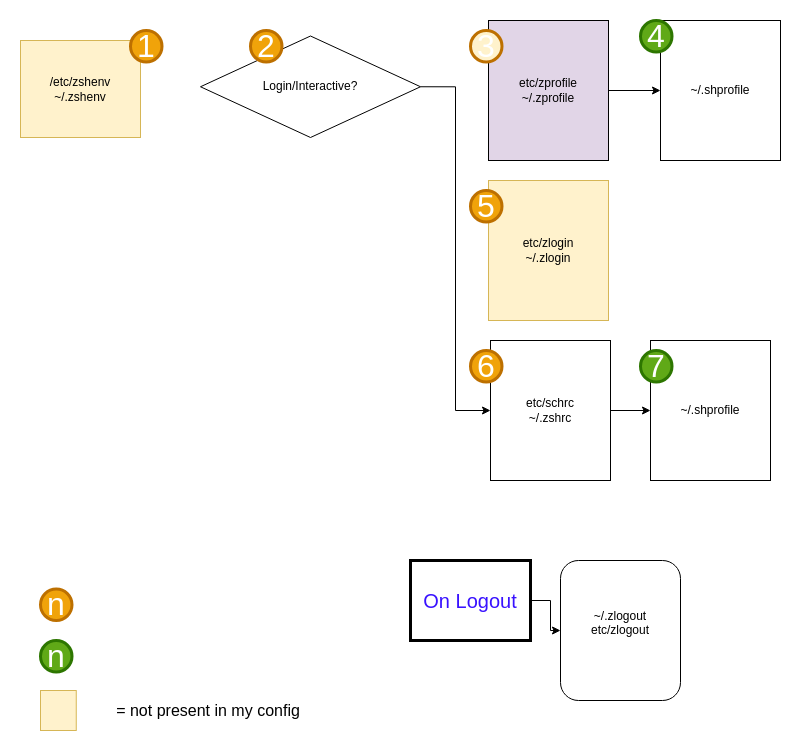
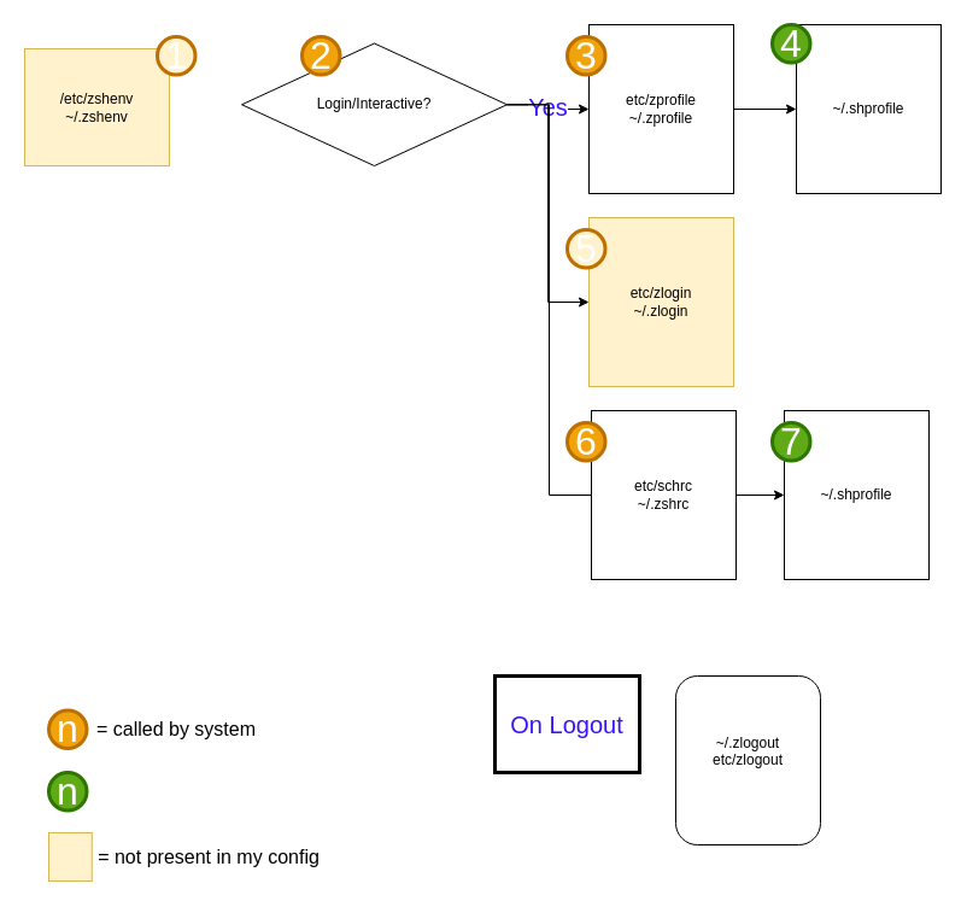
- <mxCell id="3" value="1" style="ellipse;whiteSpace=wrap;html=1;aspect=fixed;fontSize=32;fillColor=#f0a30a;strokeColor=#BD7000;fontColor=#ffffff;strokeWidth=3;" parent="1" vertex="1"><mxGeometry x="130" y="30" width="31.5" height="31.5" as="geometry" /></mxCell>
+ <mxCell id="3" value="1" style="ellipse;whiteSpace=wrap;html=1;aspect=fixed;fontSize=32;fillColor=#fff2cc;strokeColor=#BD7000;fontColor=#ffffff;strokeWidth=3;" parent="1" vertex="1"><mxGeometry x="130" y="30" width="31.5" height="31.5" as="geometry" /></mxCell>
- <mxCell id="18" value="3" style="ellipse;whiteSpace=wrap;html=1;aspect=fixed;fontSize=32;fillColor=#fff2cc;strokeColor=#BD7000;fontColor=#ffffff;strokeWidth=3;" parent="1" vertex="1"><mxGeometry x="470" y="30" width="31.5" height="31.5" as="geometry" /></mxCell>
+ <mxCell id="18" value="3" style="ellipse;whiteSpace=wrap;html=1;aspect=fixed;fontSize=32;fillColor=#f0a30a;strokeColor=#BD7000;fontColor=#ffffff;strokeWidth=3;" parent="1" vertex="1"><mxGeometry x="470" y="30" width="31.5" height="31.5" as="geometry" /></mxCell>
+ <mxCell id="4" value="Yes" style="edgeStyle=orthogonalEdgeStyle;rounded=0;orthogonalLoop=1;jettySize=auto;html=1;fontSize=20;fontColor=#3912FF;" parent="1" source="5" target="7" edge="1"><mxGeometry relative="1" as="geometry" /></mxCell>
- <mxCell id="7" value="&lt;div&gt;etc/zprofile&lt;/div&gt;&lt;div&gt;~/.zprofile&lt;/div&gt;" style="rounded=0;whiteSpace=wrap;html=1;fillColor=#e1d5e7;" parent="1" vertex="1"><mxGeometry x="488" y="20" width="120" height="140" as="geometry" /></mxCell>
+ <mxCell id="7" value="&lt;div&gt;etc/zprofile&lt;/div&gt;&lt;div&gt;~/.zprofile&lt;/div&gt;" style="rounded=0;whiteSpace=wrap;html=1;" parent="1" vertex="1"><mxGeometry x="488" y="20" width="120" height="140" as="geometry" /></mxCell>
- <mxCell id="19" value="5" style="ellipse;whiteSpace=wrap;html=1;aspect=fixed;fontSize=32;fillColor=#f0a30a;strokeColor=#BD7000;fontColor=#ffffff;strokeWidth=3;" parent="1" vertex="1"><mxGeometry x="470" y="190" width="31.5" height="31.5" as="geometry" /></mxCell>
+ <mxCell id="19" value="5" style="ellipse;whiteSpace=wrap;html=1;aspect=fixed;fontSize=32;fillColor=#fff2cc;strokeColor=#BD7000;fontColor=#ffffff;strokeWidth=3;" parent="1" vertex="1"><mxGeometry x="470" y="190" width="31.5" height="31.5" as="geometry" /></mxCell>
+ <mxCell id="20" value="" style="edgeStyle=orthogonalEdgeStyle;rounded=0;orthogonalLoop=1;jettySize=auto;html=1;fontSize=20;fontColor=#3912FF;exitX=1;exitY=0.5;exitDx=0;exitDy=0;entryX=0;entryY=0.5;entryDx=0;entryDy=0;" parent="1" source="5" target="8" edge="1"><mxGeometry relative="1" as="geometry"><mxPoint x="429.458" y="96" as="sourcePoint" /><mxPoint x="498" y="100" as="targetPoint" /></mxGeometry></mxCell>
- <mxCell id="23" value="" style="edgeStyle=orthogonalEdgeStyle;rounded=0;orthogonalLoop=1;jettySize=auto;html=1;fontSize=20;fontColor=#3912FF;exitX=1;exitY=0.5;exitDx=0;exitDy=0;entryX=0;entryY=0.5;entryDx=0;entryDy=0;" parent="1" source="5" target="22" edge="1"><mxGeometry relative="1" as="geometry"><mxPoint x="430" y="96" as="sourcePoint" /><mxPoint x="498" y="260" as="targetPoint" /></mxGeometry></mxCell>
+ <mxCell id="23" value="" style="edgeStyle=orthogonalEdgeStyle;rounded=0;orthogonalLoop=1;jettySize=auto;html=1;fontSize=20;fontColor=#3912FF;exitX=1;exitY=0.5;exitDx=0;exitDy=0;entryX=0;entryY=0.5;entryDx=0;entryDy=0;endArrow=none;" parent="1" source="5" target="22" edge="1"><mxGeometry relative="1" as="geometry"><mxPoint x="430" y="96" as="sourcePoint" /><mxPoint x="498" y="260" as="targetPoint" /></mxGeometry></mxCell>
+ <mxCell id="14" value="= called by system" style="text;html=1;strokeColor=none;fillColor=none;align=center;verticalAlign=middle;whiteSpace=wrap;rounded=0;fontSize=16;fontColor=#000000;" parent="1" vertex="1"><mxGeometry x="75.75" y="594.25" width="140" height="20" as="geometry" /></mxCell>
- <mxCell id="10" value="" style="edgeStyle=orthogonalEdgeStyle;rounded=0;orthogonalLoop=1;jettySize=auto;html=1;fontSize=20;fontColor=#3912FF;" parent="1" source="11" target="9" edge="1"><mxGeometry relative="1" as="geometry" /></mxCell>
- <mxCell id="28" value="= not present in my config" style="text;html=1;strokeColor=none;fillColor=none;align=center;verticalAlign=middle;whiteSpace=wrap;rounded=0;fontSize=16;fontColor=#000000;" parent="1" vertex="1"><mxGeometry x="110.75" y="700" width="194.25" height="20" as="geometry" /></mxCell>
+ <mxCell id="28" value="= not present in my config" style="text;html=1;strokeColor=none;fillColor=none;align=center;verticalAlign=middle;whiteSpace=wrap;rounded=0;fontSize=16;fontColor=#000000;" parent="1" vertex="1"><mxGeometry x="75.75" y="700" width="194.25" height="20" as="geometry" /></mxCell>
